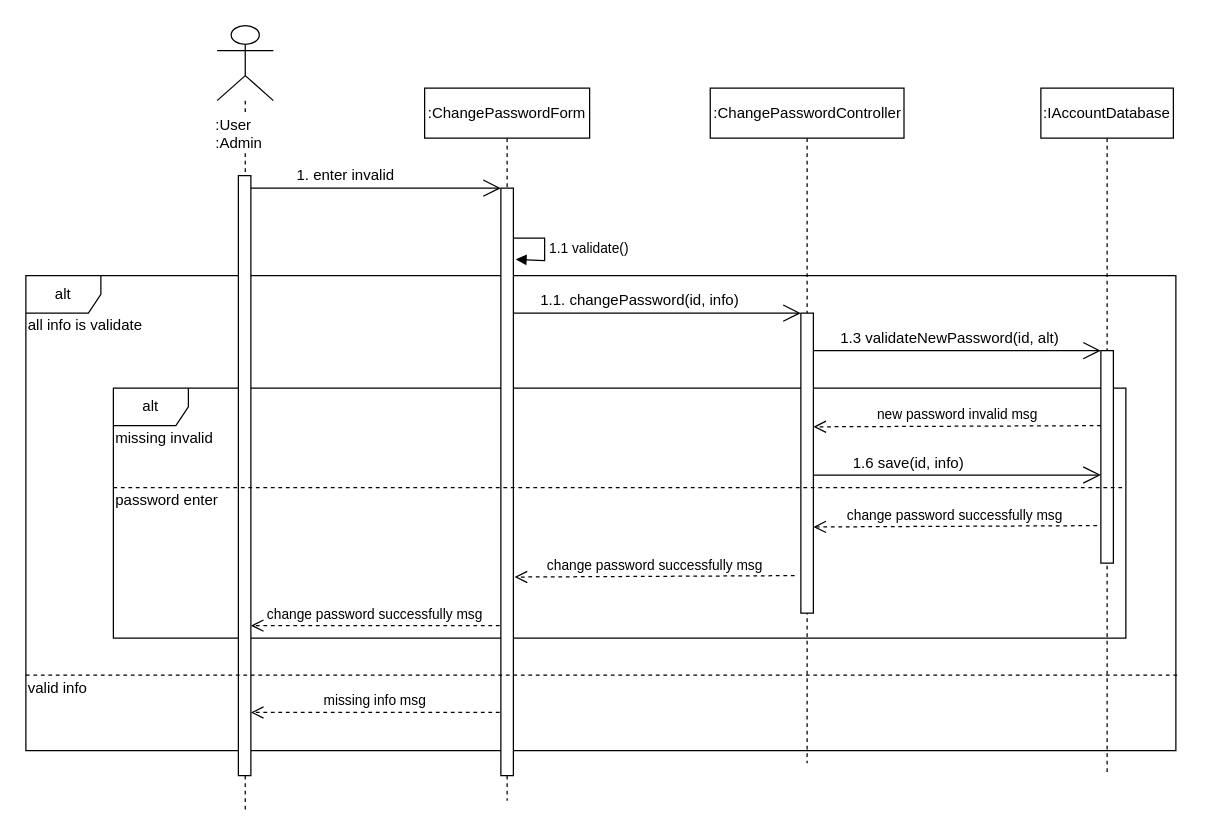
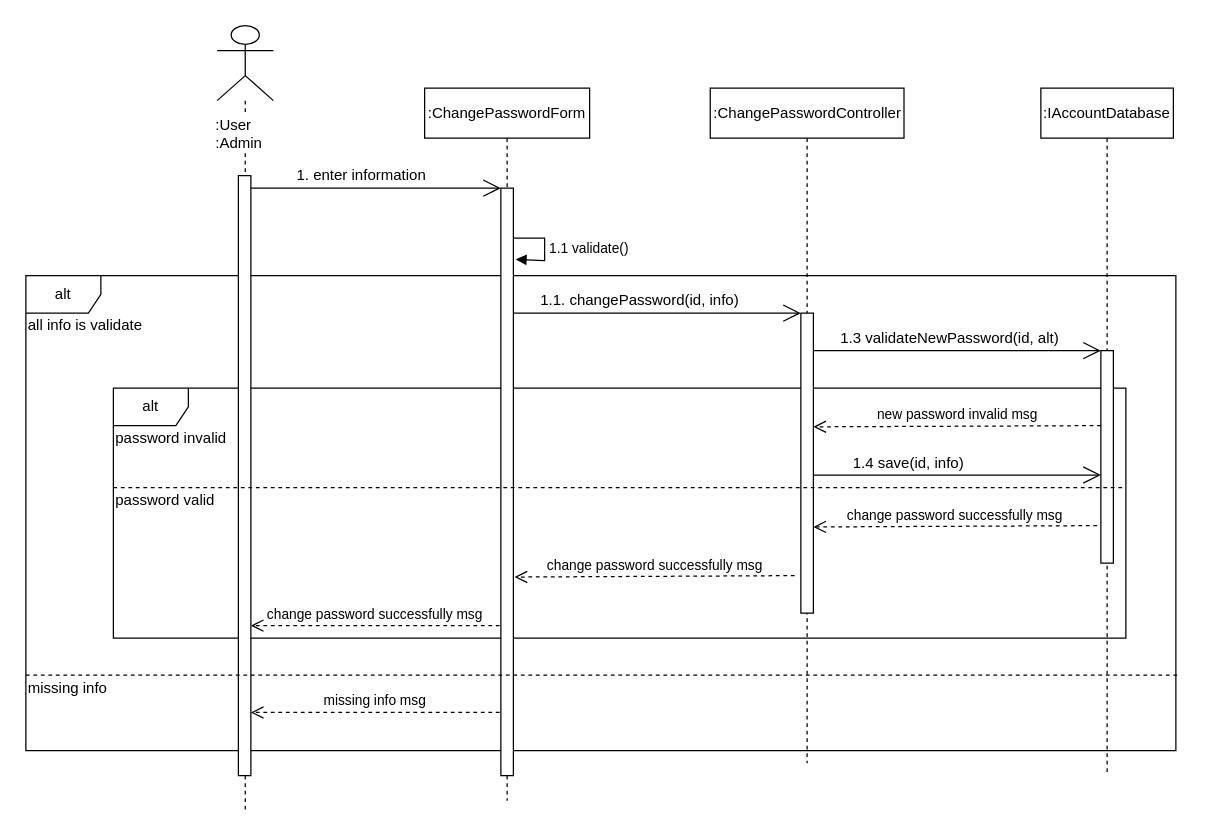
- <mxCell id="22" value="1. enter invalid" style="text;html=1;resizable=0;points=[];autosize=1;align=left;verticalAlign=top;spacingTop=-4;" parent="1" vertex="1"><mxGeometry x="235" y="130" width="120" height="20" as="geometry" /></mxCell>
+ <mxCell id="22" value="1. enter information" style="text;html=1;resizable=0;points=[];autosize=1;align=left;verticalAlign=top;spacingTop=-4;" parent="1" vertex="1"><mxGeometry x="235" y="130" width="120" height="20" as="geometry" /></mxCell>
- <mxCell id="30" value="missing invalid" style="text;html=1;resizable=0;points=[];autosize=1;align=left;verticalAlign=top;spacingTop=-4;" parent="1" vertex="1"><mxGeometry x="90" y="340" width="100" height="20" as="geometry" /></mxCell>
+ <mxCell id="30" value="password invalid" style="text;html=1;resizable=0;points=[];autosize=1;align=left;verticalAlign=top;spacingTop=-4;" parent="1" vertex="1"><mxGeometry x="90" y="340" width="100" height="20" as="geometry" /></mxCell>
- <mxCell id="25" value="1.6 save(id, info)&amp;nbsp;" style="text;html=1;resizable=0;points=[];autosize=1;align=left;verticalAlign=top;spacingTop=-4;" parent="1" vertex="1"><mxGeometry x="680" y="360" width="110" height="20" as="geometry" /></mxCell>
+ <mxCell id="25" value="1.4 save(id, info)&amp;nbsp;" style="text;html=1;resizable=0;points=[];autosize=1;align=left;verticalAlign=top;spacingTop=-4;" parent="1" vertex="1"><mxGeometry x="680" y="360" width="110" height="20" as="geometry" /></mxCell>
- <mxCell id="31" value="password enter" style="text;html=1;resizable=0;points=[];autosize=1;align=left;verticalAlign=top;spacingTop=-4;" parent="1" vertex="1"><mxGeometry x="90" y="390" width="90" height="20" as="geometry" /></mxCell>
+ <mxCell id="31" value="password valid" style="text;html=1;resizable=0;points=[];autosize=1;align=left;verticalAlign=top;spacingTop=-4;" parent="1" vertex="1"><mxGeometry x="90" y="390" width="90" height="20" as="geometry" /></mxCell>
- <mxCell id="27" value="valid info" style="text;html=1;resizable=0;points=[];autosize=1;align=left;verticalAlign=top;spacingTop=-4;" parent="1" vertex="1"><mxGeometry x="20" y="540" width="80" height="20" as="geometry" /></mxCell>
+ <mxCell id="27" value="missing info" style="text;html=1;resizable=0;points=[];autosize=1;align=left;verticalAlign=top;spacingTop=-4;" parent="1" vertex="1"><mxGeometry x="20" y="540" width="80" height="20" as="geometry" /></mxCell>
